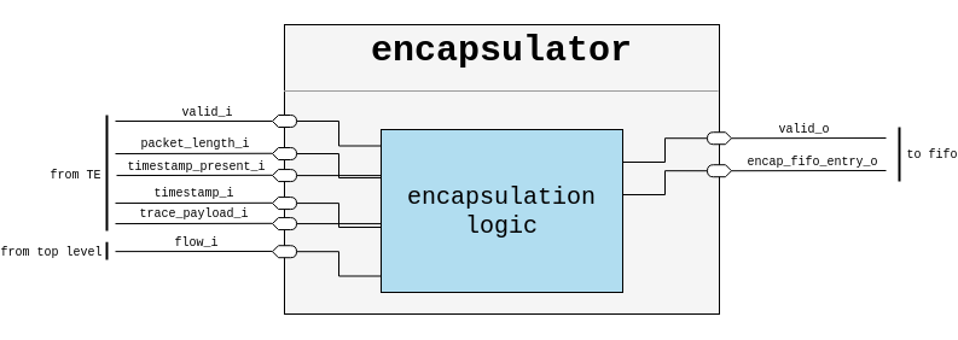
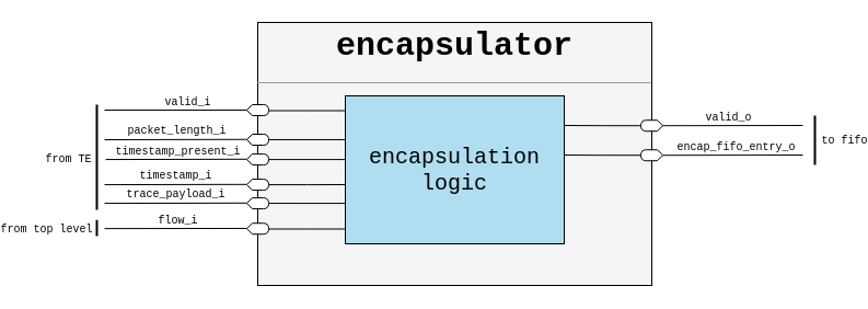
- <mxCell id="3" value="encapsulation logic" style="rounded=0;whiteSpace=wrap;html=1;fillColor=#B1DDF0;fontFamily=Courier New;fontSize=20;points=[[0,0,0,0,0],[0,0.1,0,0,0],[0,0.2,0,0,0],[0,0.3,0,0,0],[0,0.4,0,0,0],[0,0.5,0,0,0],[0,0.6,0,0,0],[0,0.7,0,0,0],[0,0.8,0,0,0],[0,0.9,0,0,0],[0,1,0,0,0],[0.25,0,0,0,0],[0.25,1,0,0,0],[0.5,0,0,0,0],[0.5,1,0,0,0],[0.75,0,0,0,0],[0.75,1,0,0,0],[1,0,0,0,0],[1,0.2,0,0,0],[1,0.4,0,0,0],[1,0.6,0,0,0],[1,0.8,0,0,0],[1,1,0,0,0]];" parent="1" vertex="1"><mxGeometry x="247" y="107" width="200" height="135" as="geometry" /></mxCell>
+ <mxCell id="3" value="encapsulation logic" style="rounded=0;whiteSpace=wrap;html=1;fillColor=#B1DDF0;fontFamily=Courier New;fontSize=20;points=[[0,0,0,0,0],[0,0.1,0,0,0],[0,0.2,0,0,0],[0,0.3,0,0,0],[0,0.4,0,0,0],[0,0.5,0,0,0],[0,0.6,0,0,0],[0,0.7,0,0,0],[0,0.8,0,0,0],[0,0.9,0,0,0],[0,1,0,0,0],[0.25,0,0,0,0],[0.25,1,0,0,0],[0.5,0,0,0,0],[0.5,1,0,0,0],[0.75,0,0,0,0],[0.75,1,0,0,0],[1,0,0,0,0],[1,0.2,0,0,0],[1,0.4,0,0,0],[1,0.6,0,0,0],[1,0.8,0,0,0],[1,1,0,0,0]];" parent="1" vertex="1"><mxGeometry x="247" y="87" width="200" height="135" as="geometry" /></mxCell>
